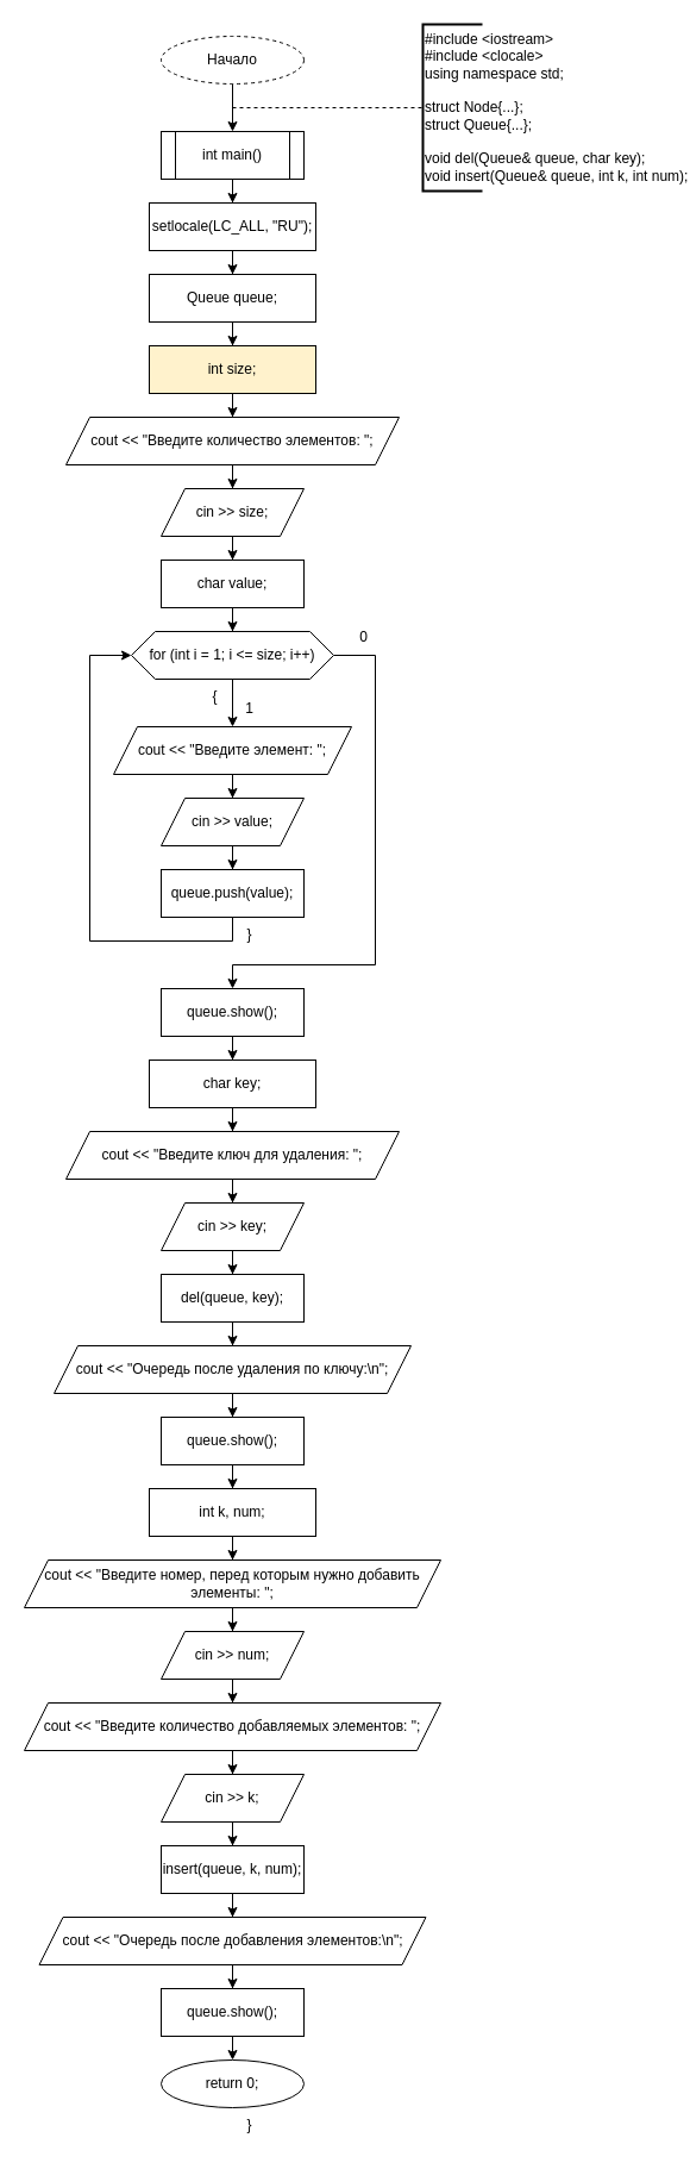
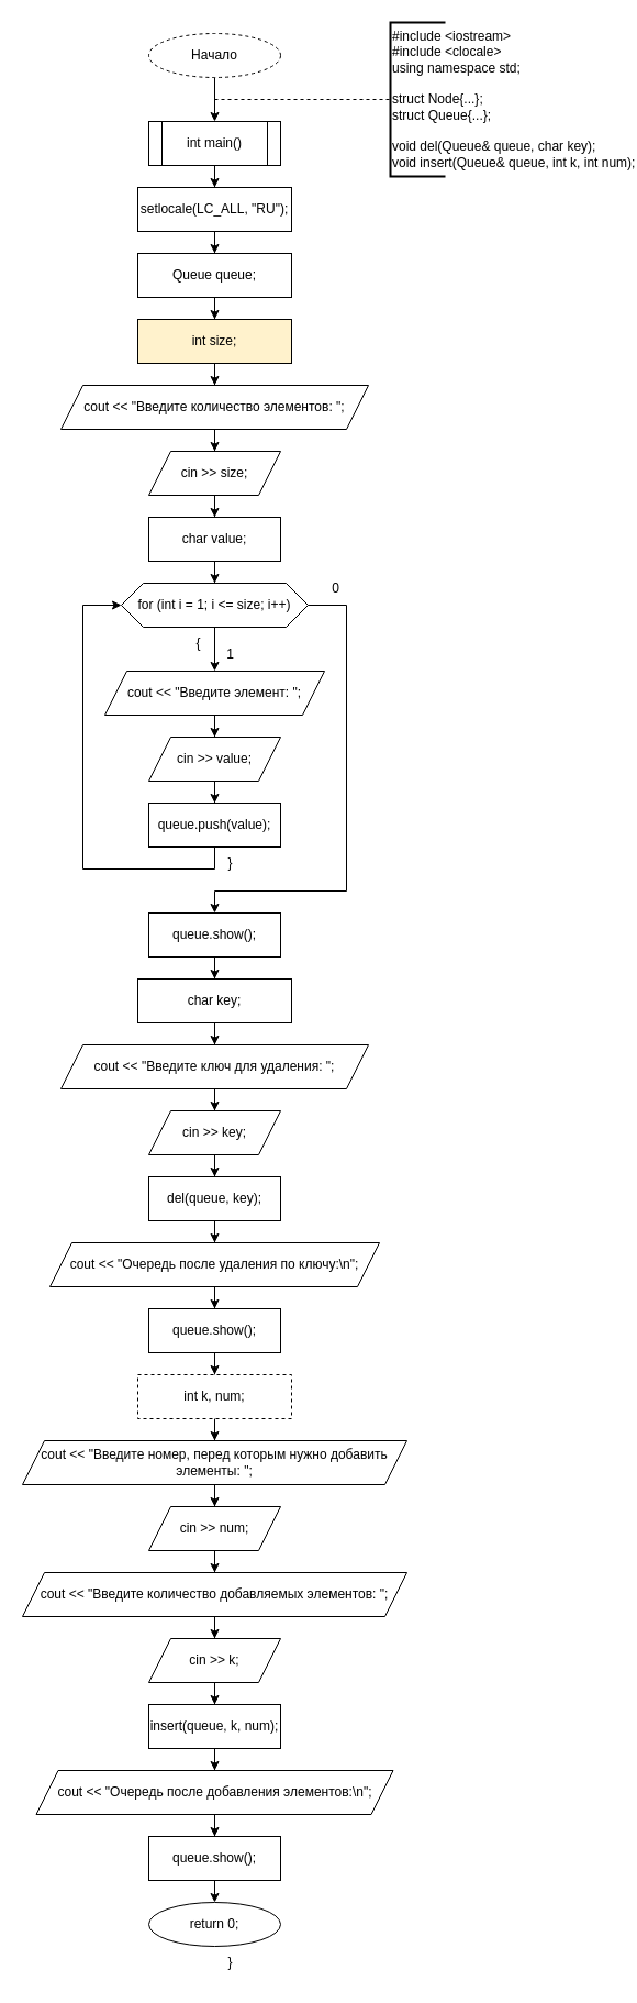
- <mxCell id="48" value="int k, num;" style="whiteSpace=wrap;html=1;" vertex="1" parent="1"><mxGeometry x="125" y="1250" width="140" height="40" as="geometry" /></mxCell>
+ <mxCell id="48" value="int k, num;" style="whiteSpace=wrap;html=1;dashed=1;" vertex="1" parent="1"><mxGeometry x="125" y="1250" width="140" height="40" as="geometry" /></mxCell>
